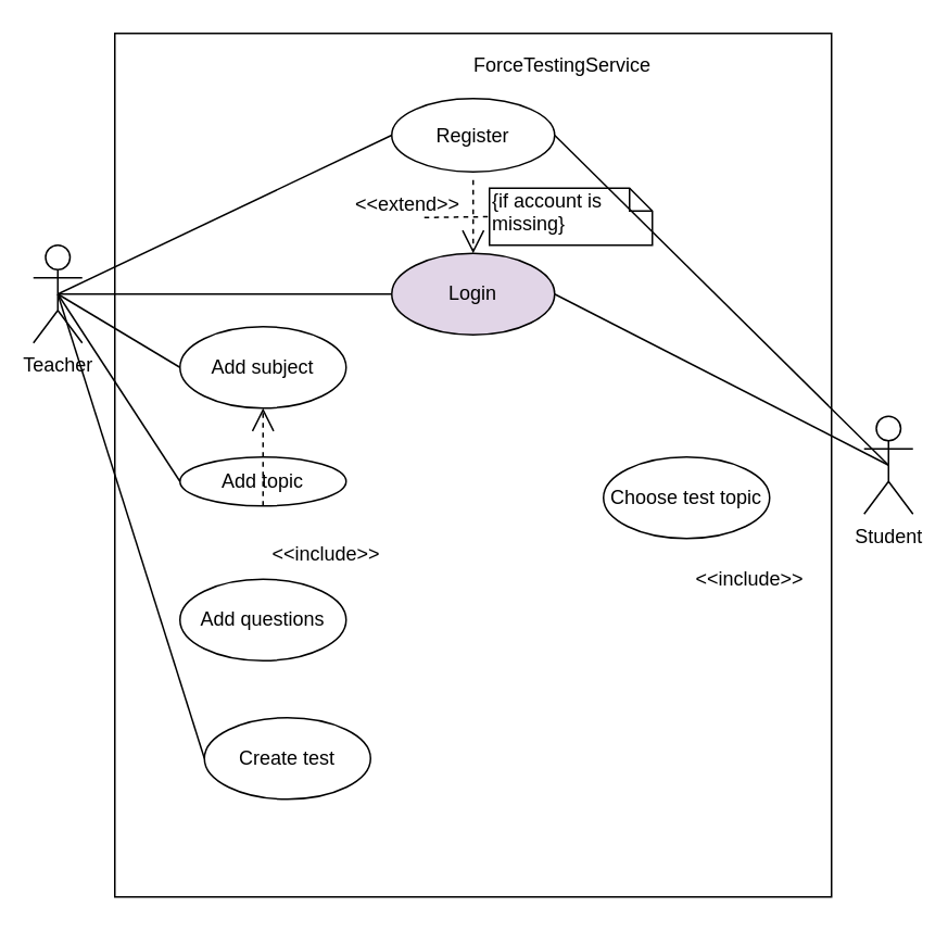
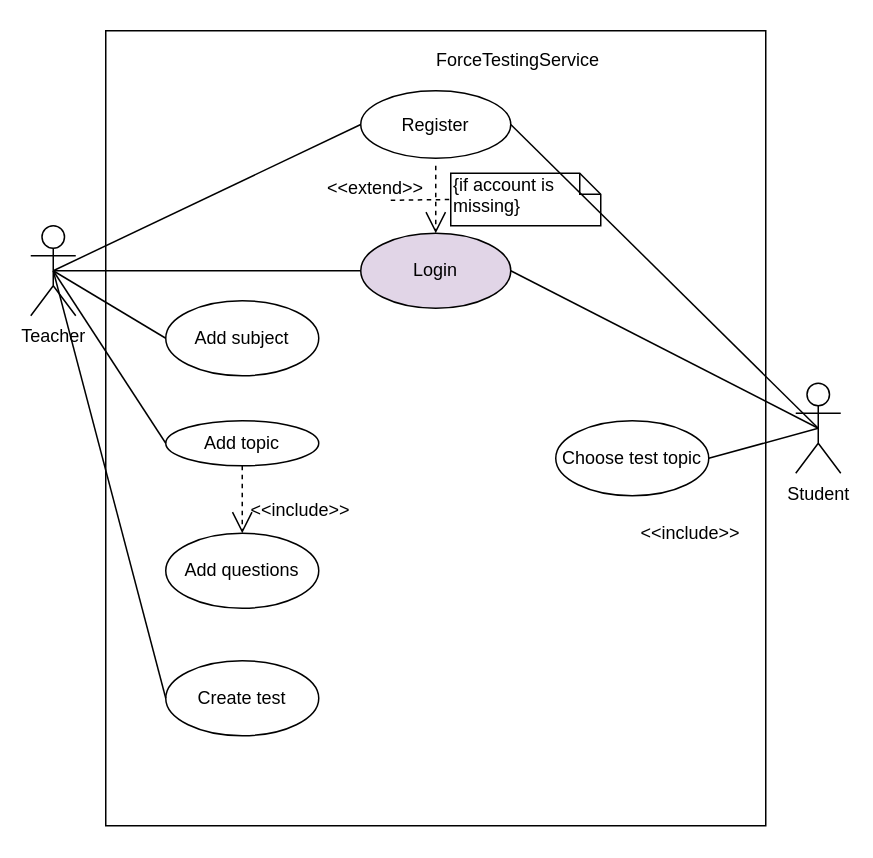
- <mxCell id="9" value="" style="endArrow=open;dashed=1;endFill=0;endSize=12;html=1;exitX=0.5;exitY=1;exitDx=0;exitDy=0;" parent="1" source="7" target="6" edge="1"><mxGeometry width="160" relative="1" as="geometry"><mxPoint x="170" y="460" as="sourcePoint" /><mxPoint x="283" y="425" as="targetPoint" /></mxGeometry></mxCell>
+ <mxCell id="9" value="" style="endArrow=open;dashed=1;endFill=0;endSize=12;html=1;entryX=0.5;entryY=0;entryDx=0;entryDy=0;exitX=0.5;exitY=1;exitDx=0;exitDy=0;" parent="1" source="7" target="11" edge="1"><mxGeometry width="160" relative="1" as="geometry"><mxPoint x="170" y="460" as="sourcePoint" /><mxPoint x="283" y="425" as="targetPoint" /></mxGeometry></mxCell>
+ <mxCell id="18" value="" style="endArrow=none;html=1;entryX=0.5;entryY=0.5;entryDx=0;entryDy=0;entryPerimeter=0;exitX=1;exitY=0.5;exitDx=0;exitDy=0;" parent="1" source="22" target="4" edge="1"><mxGeometry width="50" height="50" relative="1" as="geometry"><mxPoint x="108" y="0" as="sourcePoint" /><mxPoint x="220" y="0" as="targetPoint" /><Array as="points" /></mxGeometry></mxCell>
- <mxCell id="8" value="Create test" style="ellipse;whiteSpace=wrap;html=1;" parent="1" vertex="1"><mxGeometry x="125" y="440" width="102" height="50" as="geometry" /></mxCell>
+ <mxCell id="8" value="Create test" style="ellipse;whiteSpace=wrap;html=1;" parent="1" vertex="1"><mxGeometry x="110" y="440" width="102" height="50" as="geometry" /></mxCell>
